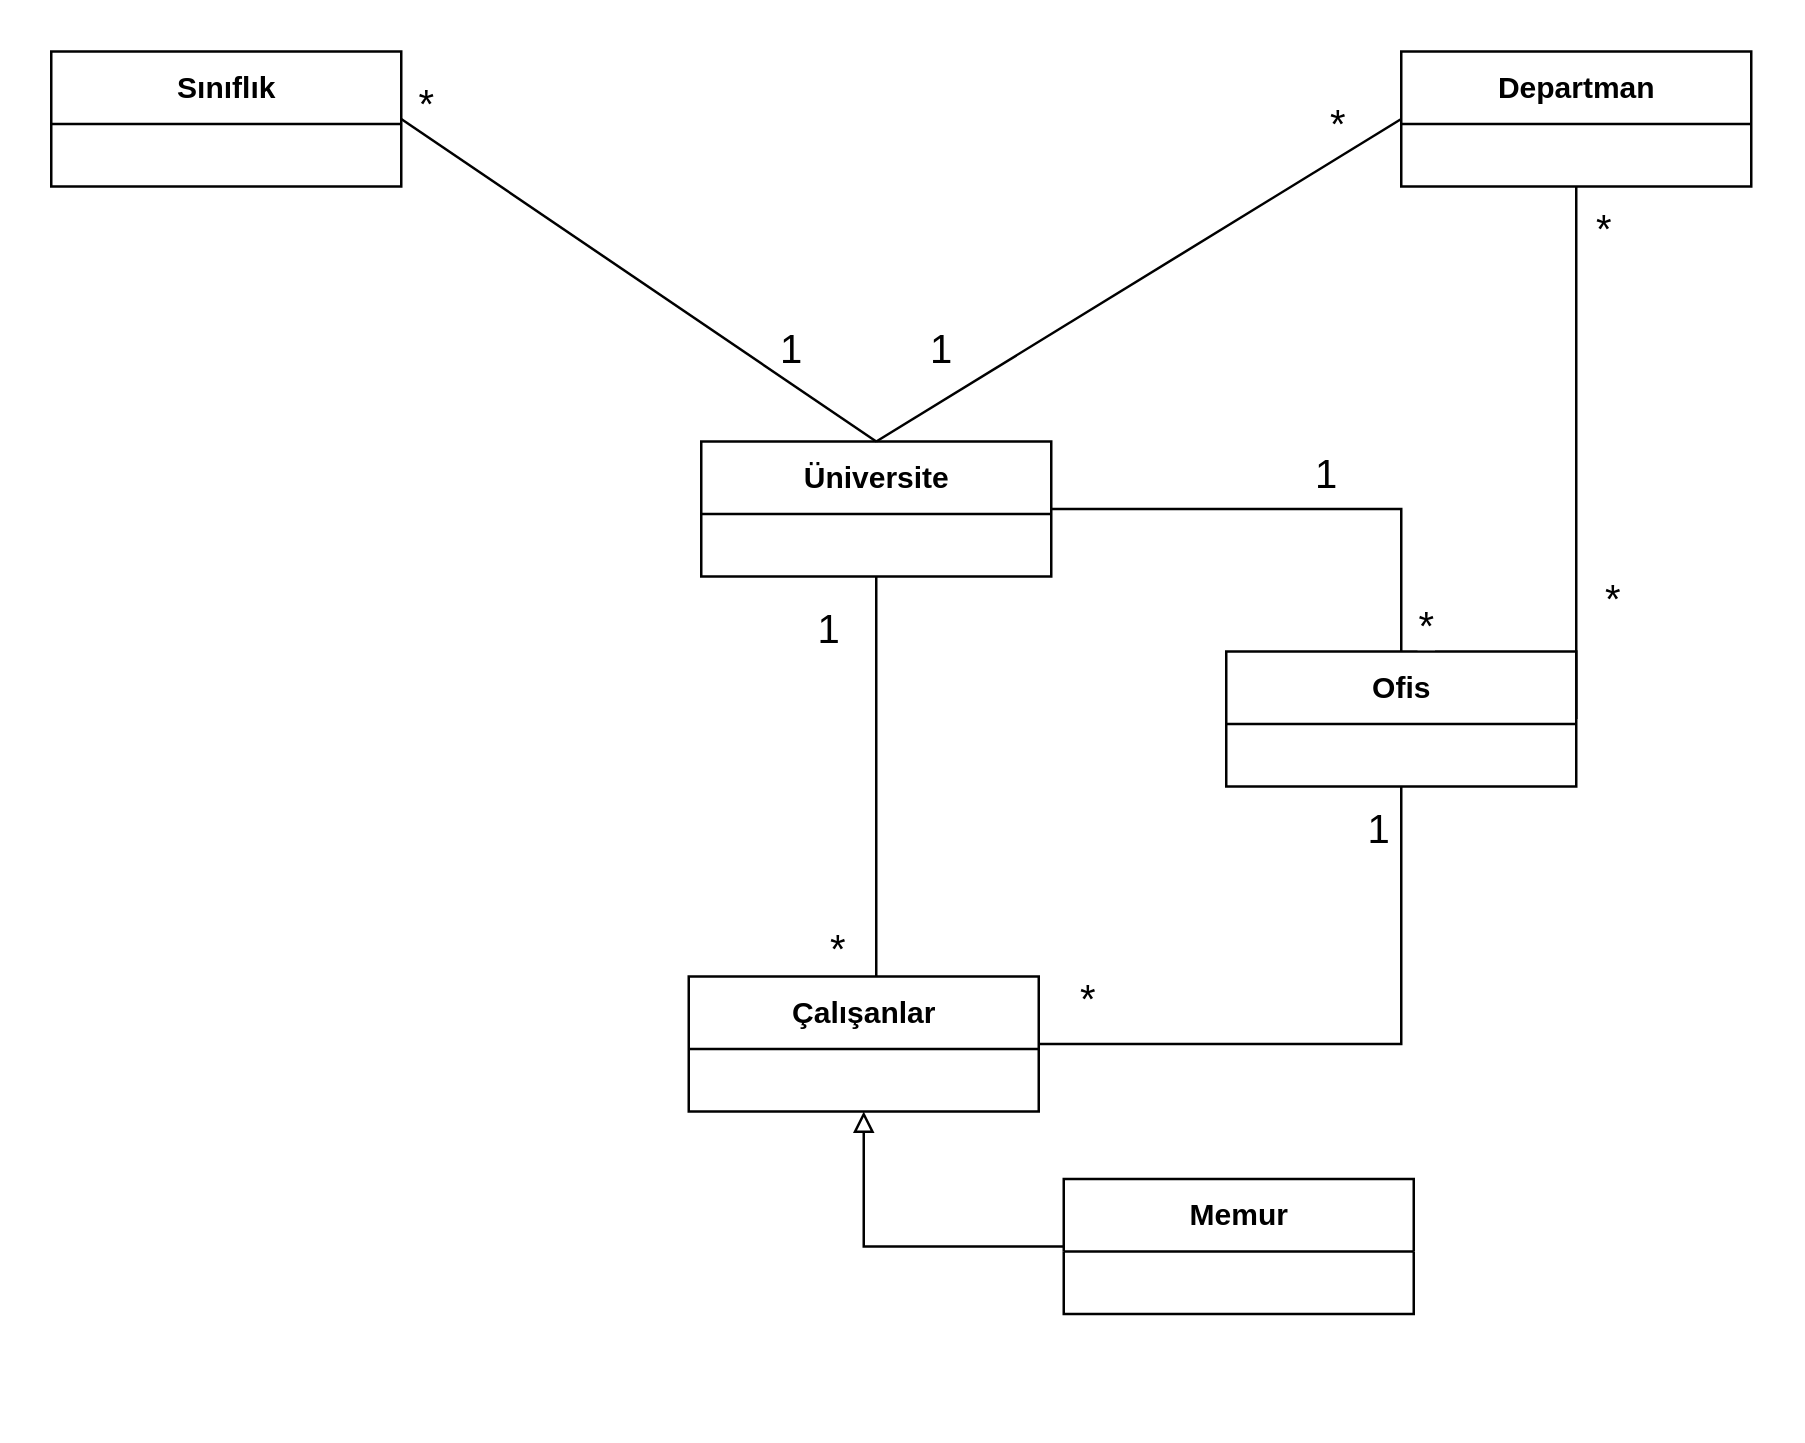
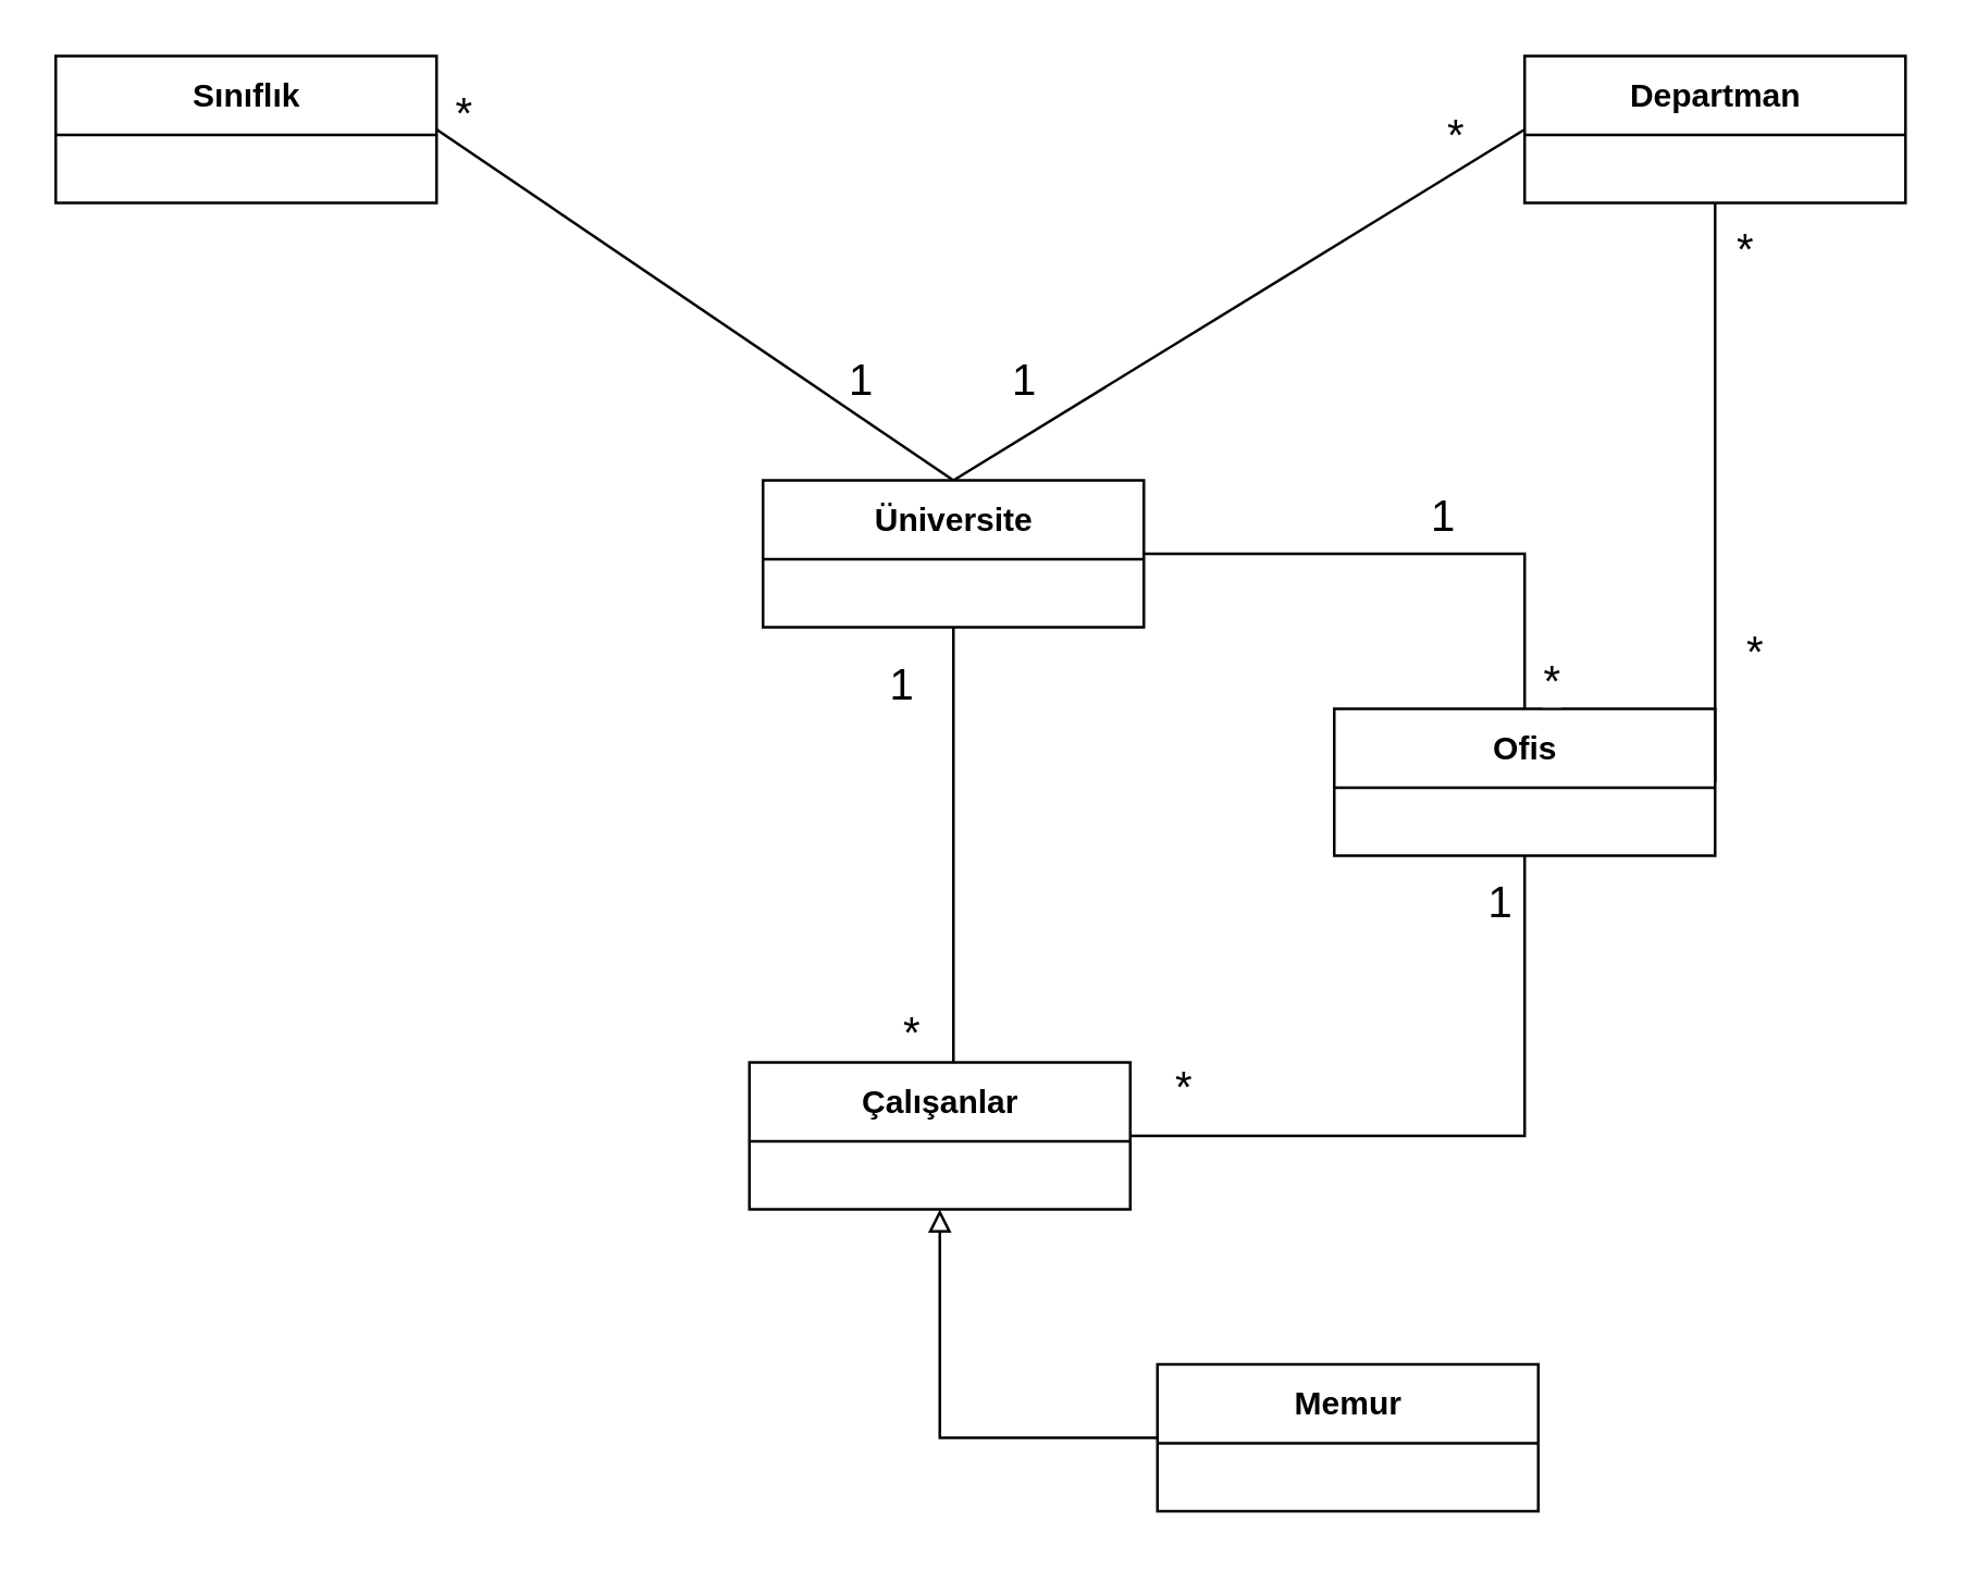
- <mxCell id="19" value="Memur" style="swimlane;fontStyle=1;align=center;verticalAlign=middle;childLayout=stackLayout;horizontal=1;startSize=29;horizontalStack=0;resizeParent=1;resizeParentMax=0;resizeLast=0;collapsible=0;marginBottom=0;html=1;" vertex="1" parent="1"><mxGeometry x="425" y="471" width="140" height="54" as="geometry" /></mxCell>
+ <mxCell id="19" value="Memur" style="swimlane;fontStyle=1;align=center;verticalAlign=middle;childLayout=stackLayout;horizontal=1;startSize=29;horizontalStack=0;resizeParent=1;resizeParentMax=0;resizeLast=0;collapsible=0;marginBottom=0;html=1;" vertex="1" parent="1"><mxGeometry x="425" y="501" width="140" height="54" as="geometry" /></mxCell>
